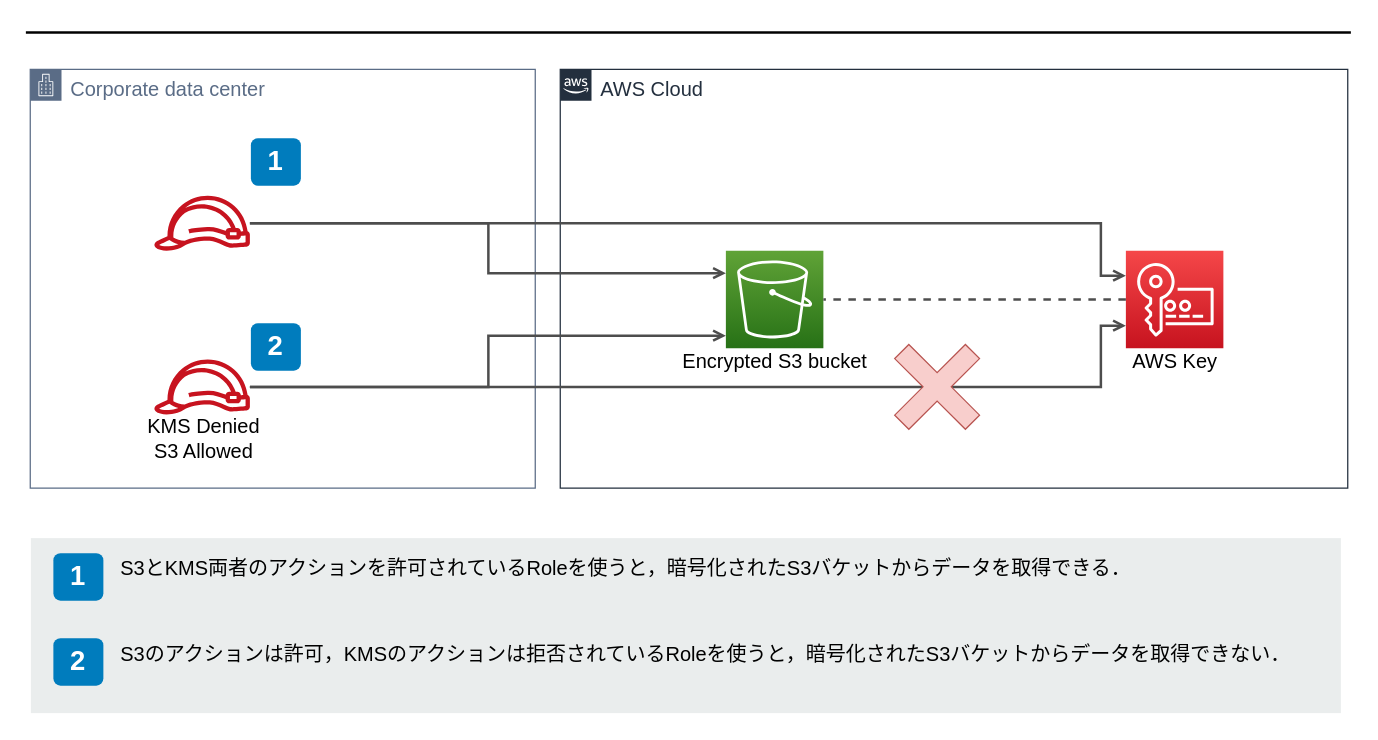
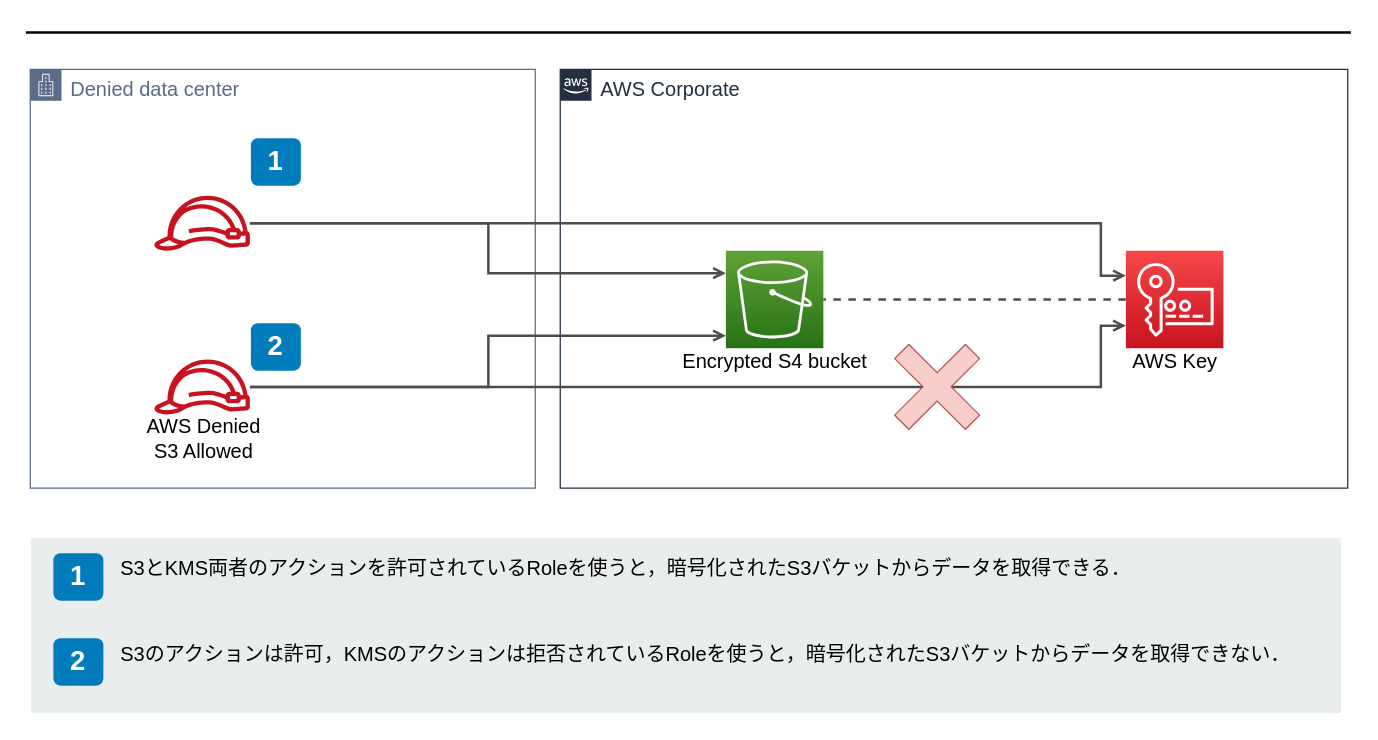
- <mxCell id="3" value="Corporate data center" style="points=[[0,0],[0.25,0],[0.5,0],[0.75,0],[1,0],[1,0.25],[1,0.5],[1,0.75],[1,1],[0.75,1],[0.5,1],[0.25,1],[0,1],[0,0.75],[0,0.5],[0,0.25]];outlineConnect=0;gradientColor=none;html=1;whiteSpace=wrap;fontSize=16;fontStyle=0;shape=mxgraph.aws4.group;grIcon=mxgraph.aws4.group_corporate_data_center;strokeColor=#5A6C86;fillColor=none;verticalAlign=top;align=left;spacingLeft=30;fontColor=#5A6C86;dashed=0;" parent="1" vertex="1"><mxGeometry x="23.5" y="55" width="404" height="335" as="geometry" /></mxCell>
+ <mxCell id="3" value="Denied data center" style="points=[[0,0],[0.25,0],[0.5,0],[0.75,0],[1,0],[1,0.25],[1,0.5],[1,0.75],[1,1],[0.75,1],[0.5,1],[0.25,1],[0,1],[0,0.75],[0,0.5],[0,0.25]];outlineConnect=0;gradientColor=none;html=1;whiteSpace=wrap;fontSize=16;fontStyle=0;shape=mxgraph.aws4.group;grIcon=mxgraph.aws4.group_corporate_data_center;strokeColor=#5A6C86;fillColor=none;verticalAlign=top;align=left;spacingLeft=30;fontColor=#5A6C86;dashed=0;" parent="1" vertex="1"><mxGeometry x="23.5" y="55" width="404" height="335" as="geometry" /></mxCell>
- <mxCell id="2" value="AWS Cloud" style="points=[[0,0],[0.25,0],[0.5,0],[0.75,0],[1,0],[1,0.25],[1,0.5],[1,0.75],[1,1],[0.75,1],[0.5,1],[0.25,1],[0,1],[0,0.75],[0,0.5],[0,0.25]];outlineConnect=0;gradientColor=none;html=1;whiteSpace=wrap;fontSize=16;fontStyle=0;shape=mxgraph.aws4.group;grIcon=mxgraph.aws4.group_aws_cloud_alt;strokeColor=#232F3E;fillColor=none;verticalAlign=top;align=left;spacingLeft=30;fontColor=#232F3E;dashed=0;" parent="1" vertex="1"><mxGeometry x="447.5" y="55" width="630" height="335" as="geometry" /></mxCell>
+ <mxCell id="2" value="AWS Corporate" style="points=[[0,0],[0.25,0],[0.5,0],[0.75,0],[1,0],[1,0.25],[1,0.5],[1,0.75],[1,1],[0.75,1],[0.5,1],[0.25,1],[0,1],[0,0.75],[0,0.5],[0,0.25]];outlineConnect=0;gradientColor=none;html=1;whiteSpace=wrap;fontSize=16;fontStyle=0;shape=mxgraph.aws4.group;grIcon=mxgraph.aws4.group_aws_cloud_alt;strokeColor=#232F3E;fillColor=none;verticalAlign=top;align=left;spacingLeft=30;fontColor=#232F3E;dashed=0;" parent="1" vertex="1"><mxGeometry x="447.5" y="55" width="630" height="335" as="geometry" /></mxCell>
- <mxCell id="19" value="Encrypted S3 bucket" style="text;html=1;resizable=0;autosize=1;align=center;verticalAlign=middle;points=[];fillColor=none;strokeColor=none;rounded=0;fontSize=16;" vertex="1" parent="1"><mxGeometry x="539" y="278" width="160" height="20" as="geometry" /></mxCell>
+ <mxCell id="19" value="Encrypted S4 bucket" style="text;html=1;resizable=0;autosize=1;align=center;verticalAlign=middle;points=[];fillColor=none;strokeColor=none;rounded=0;fontSize=16;" vertex="1" parent="1"><mxGeometry x="539" y="278" width="160" height="20" as="geometry" /></mxCell>
- <mxCell id="22" value="KMS Denied&lt;br&gt;S3 Allowed" style="text;html=1;resizable=0;autosize=1;align=center;verticalAlign=middle;points=[];fillColor=none;strokeColor=none;rounded=0;fontSize=16;" vertex="1" parent="1"><mxGeometry x="107" y="330" width="110" height="40" as="geometry" /></mxCell>
+ <mxCell id="22" value="AWS Denied&lt;br&gt;S3 Allowed" style="text;html=1;resizable=0;autosize=1;align=center;verticalAlign=middle;points=[];fillColor=none;strokeColor=none;rounded=0;fontSize=16;" vertex="1" parent="1"><mxGeometry x="107" y="330" width="110" height="40" as="geometry" /></mxCell>
